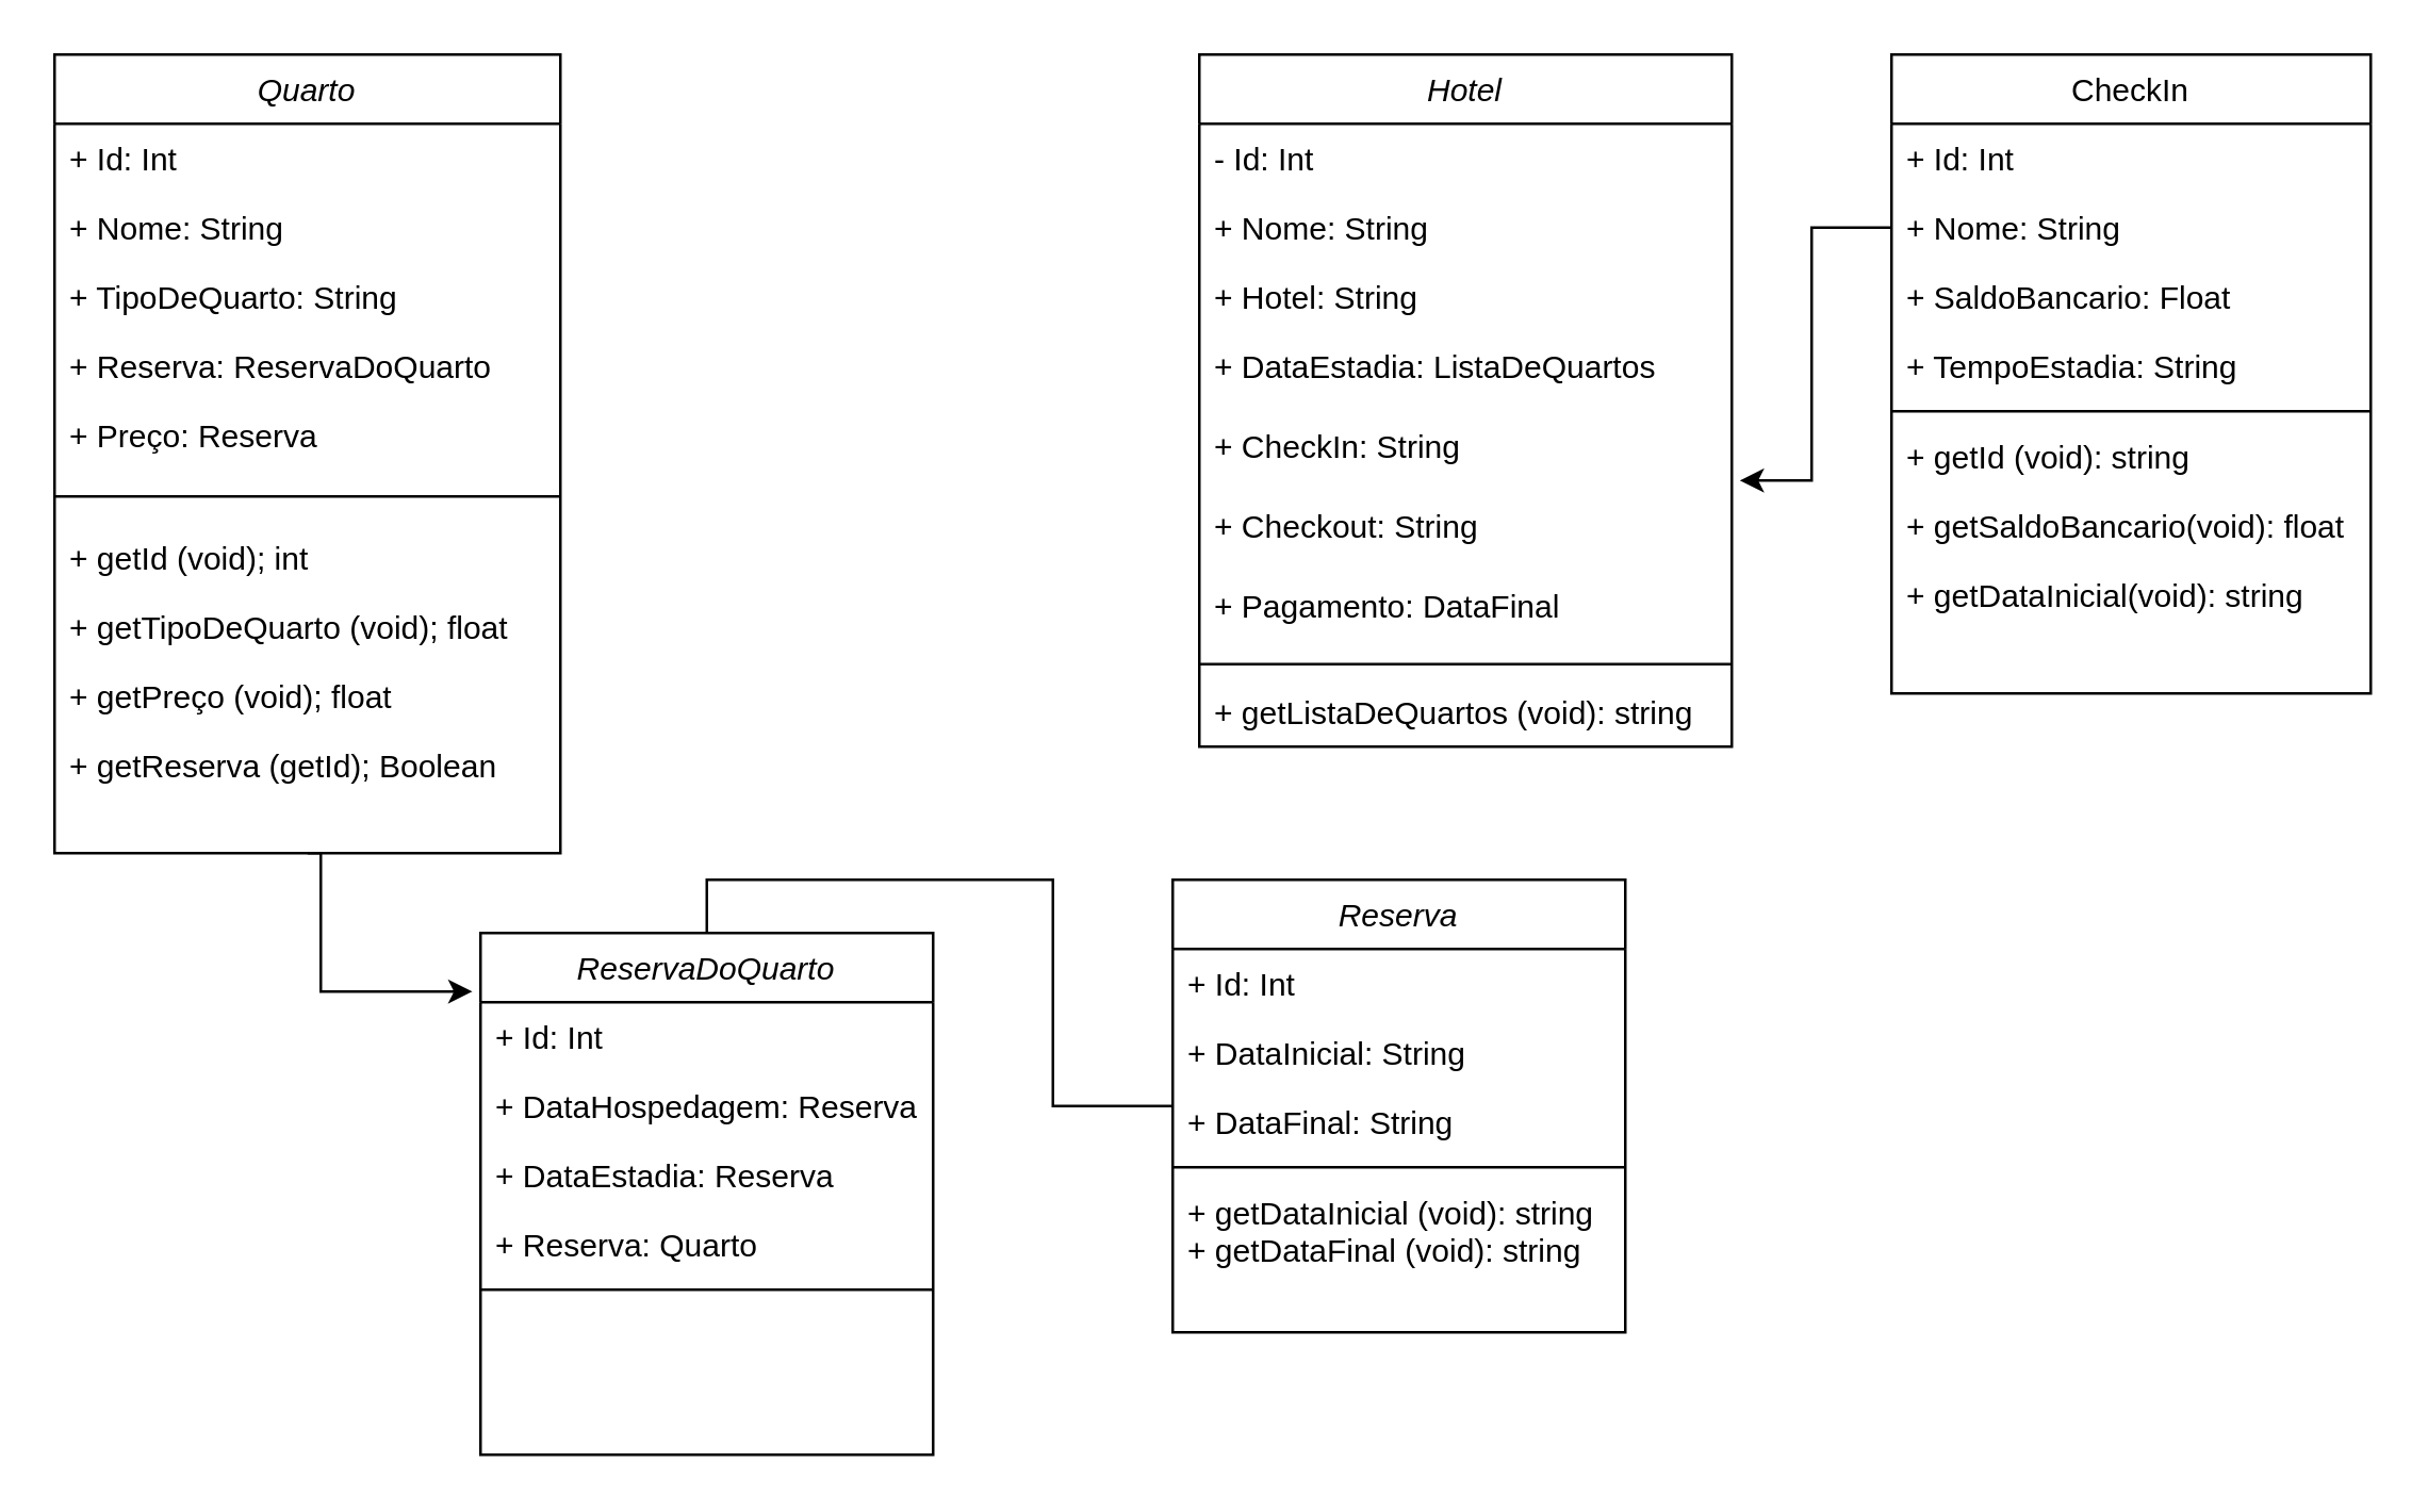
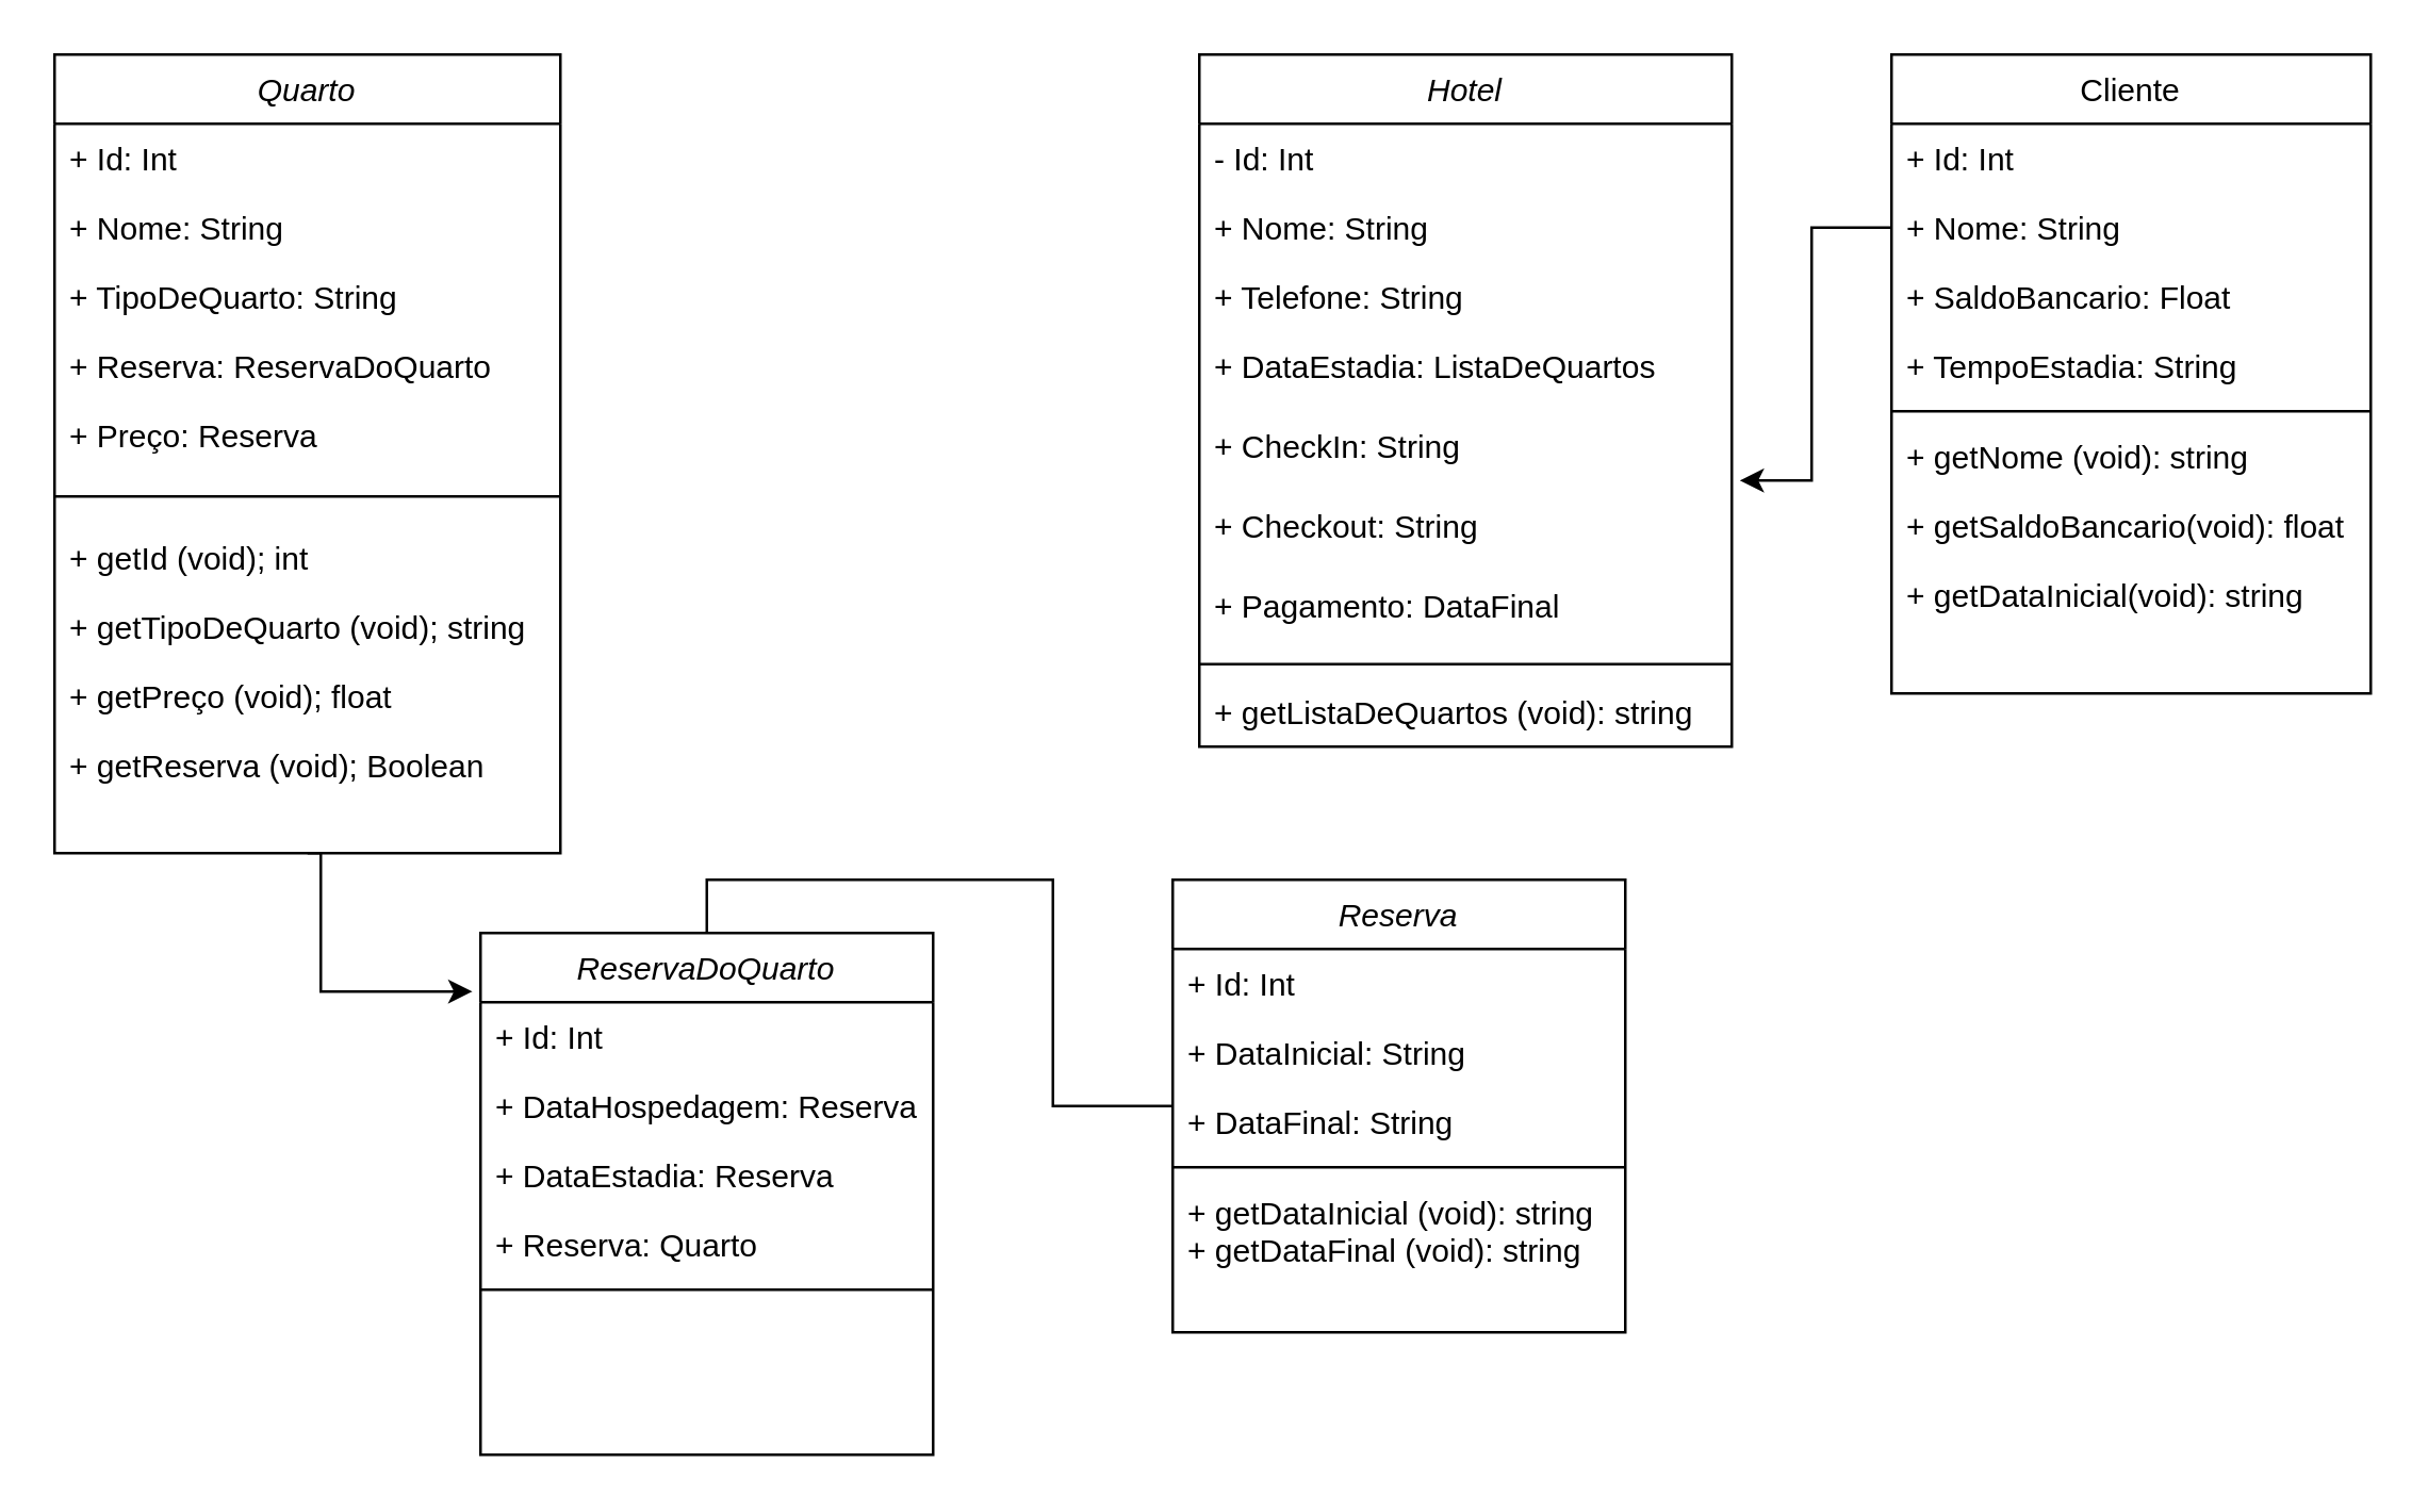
- <mxCell id="12" value="CheckIn" style="swimlane;fontStyle=0;align=center;verticalAlign=top;childLayout=stackLayout;horizontal=1;startSize=26;horizontalStack=0;resizeParent=1;resizeLast=0;collapsible=1;marginBottom=0;rounded=0;shadow=0;strokeWidth=1;" parent="1" vertex="1"><mxGeometry x="710" y="20" width="180" height="240" as="geometry"><mxRectangle x="550" y="140" width="160" height="26" as="alternateBounds" /></mxGeometry></mxCell>
+ <mxCell id="12" value="Cliente" style="swimlane;fontStyle=0;align=center;verticalAlign=top;childLayout=stackLayout;horizontal=1;startSize=26;horizontalStack=0;resizeParent=1;resizeLast=0;collapsible=1;marginBottom=0;rounded=0;shadow=0;strokeWidth=1;" parent="1" vertex="1"><mxGeometry x="710" y="20" width="180" height="240" as="geometry"><mxRectangle x="550" y="140" width="160" height="26" as="alternateBounds" /></mxGeometry></mxCell>
- <mxCell id="5" value="+ Hotel: String" style="text;align=left;verticalAlign=top;spacingLeft=4;spacingRight=4;overflow=hidden;rotatable=0;points=[[0,0.5],[1,0.5]];portConstraint=eastwest;rounded=0;shadow=0;html=0;" vertex="1" parent="2"><mxGeometry y="78" width="200" height="26" as="geometry" /></mxCell>
+ <mxCell id="5" value="+ Telefone: String" style="text;align=left;verticalAlign=top;spacingLeft=4;spacingRight=4;overflow=hidden;rotatable=0;points=[[0,0.5],[1,0.5]];portConstraint=eastwest;rounded=0;shadow=0;html=0;" vertex="1" parent="2"><mxGeometry y="78" width="200" height="26" as="geometry" /></mxCell>
- <mxCell id="18" value="+ getId (void): string" style="text;align=left;verticalAlign=top;spacingLeft=4;spacingRight=4;overflow=hidden;rotatable=0;points=[[0,0.5],[1,0.5]];portConstraint=eastwest;" parent="12" vertex="1"><mxGeometry y="138" width="180" height="26" as="geometry" /></mxCell>
+ <mxCell id="18" value="+ getNome (void): string" style="text;align=left;verticalAlign=top;spacingLeft=4;spacingRight=4;overflow=hidden;rotatable=0;points=[[0,0.5],[1,0.5]];portConstraint=eastwest;" parent="12" vertex="1"><mxGeometry y="138" width="180" height="26" as="geometry" /></mxCell>
- <mxCell id="30" value="+ getTipoDeQuarto (void); float" style="text;align=left;verticalAlign=top;spacingLeft=4;spacingRight=4;overflow=hidden;rotatable=0;points=[[0,0.5],[1,0.5]];portConstraint=eastwest;" vertex="1" parent="22"><mxGeometry y="202" width="190" height="26" as="geometry" /></mxCell>
+ <mxCell id="30" value="+ getTipoDeQuarto (void); string" style="text;align=left;verticalAlign=top;spacingLeft=4;spacingRight=4;overflow=hidden;rotatable=0;points=[[0,0.5],[1,0.5]];portConstraint=eastwest;" vertex="1" parent="22"><mxGeometry y="202" width="190" height="26" as="geometry" /></mxCell>
- <mxCell id="32" value="+ getReserva (getId); Boolean" style="text;align=left;verticalAlign=top;spacingLeft=4;spacingRight=4;overflow=hidden;rotatable=0;points=[[0,0.5],[1,0.5]];portConstraint=eastwest;" vertex="1" parent="22"><mxGeometry y="254" width="190" height="46" as="geometry" /></mxCell>
+ <mxCell id="32" value="+ getReserva (void); Boolean" style="text;align=left;verticalAlign=top;spacingLeft=4;spacingRight=4;overflow=hidden;rotatable=0;points=[[0,0.5],[1,0.5]];portConstraint=eastwest;" vertex="1" parent="22"><mxGeometry y="254" width="190" height="46" as="geometry" /></mxCell>
